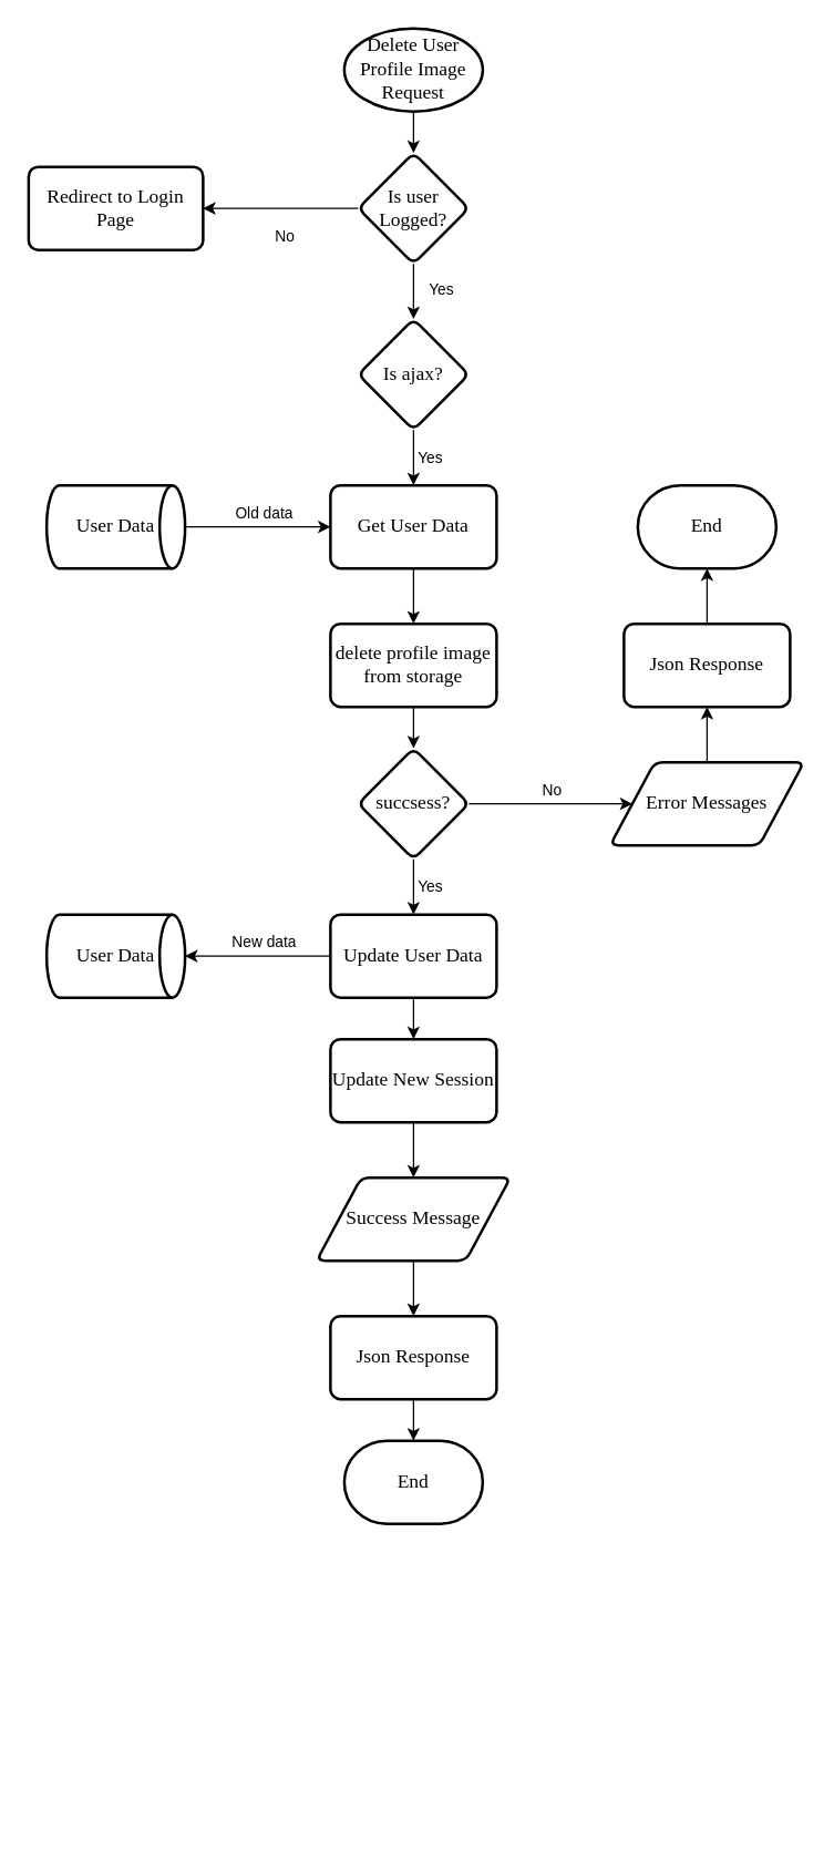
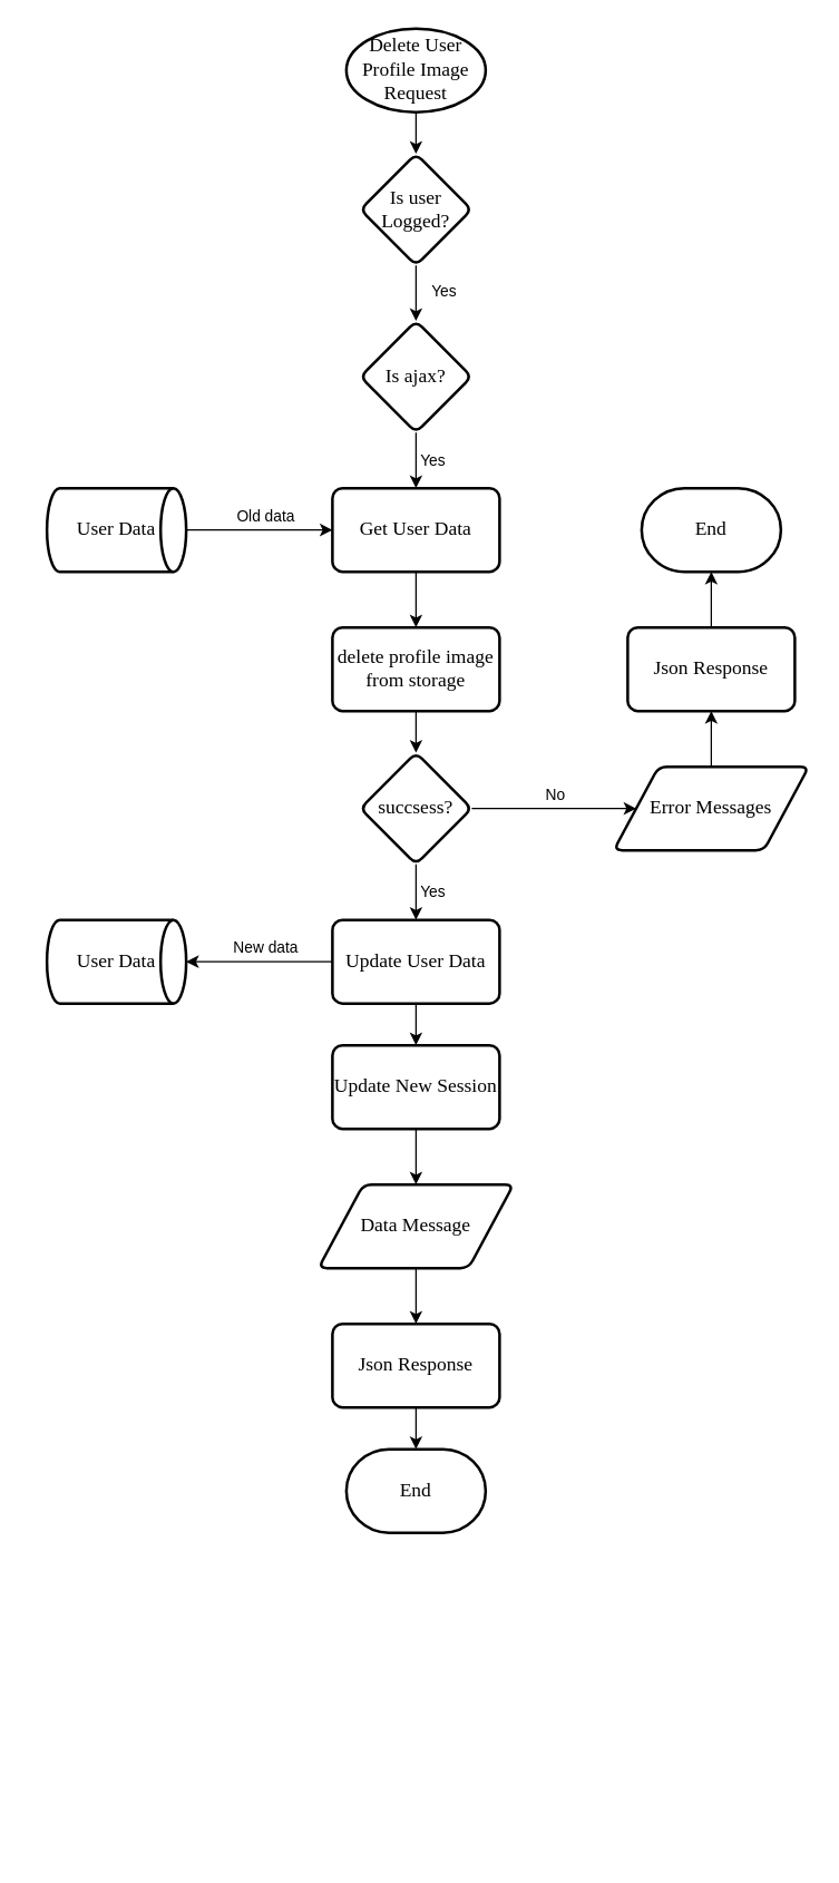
- <mxCell id="9" value="Redirect to Login Page" style="rounded=1;whiteSpace=wrap;html=1;absoluteArcSize=1;arcSize=14;strokeWidth=2;fontFamily=Times New Roman;fontSize=14;" parent="1" vertex="1"><mxGeometry x="20" y="120" width="126" height="60" as="geometry" /></mxCell>
- <mxCell id="6" value="No" style="edgeStyle=orthogonalEdgeStyle;rounded=0;orthogonalLoop=1;jettySize=auto;html=1;" parent="1" source="8" target="9" edge="1"><mxGeometry x="-0.061" y="20" relative="1" as="geometry"><mxPoint as="offset" /></mxGeometry></mxCell>
- <mxCell id="32" value="Success Message" style="shape=parallelogram;html=1;strokeWidth=2;perimeter=parallelogramPerimeter;whiteSpace=wrap;rounded=1;arcSize=12;size=0.23;fontFamily=Times New Roman;fontSize=14;" parent="1" vertex="1"><mxGeometry x="228" y="850" width="140" height="60" as="geometry" /></mxCell>
+ <mxCell id="32" value="Data Message" style="shape=parallelogram;html=1;strokeWidth=2;perimeter=parallelogramPerimeter;whiteSpace=wrap;rounded=1;arcSize=12;size=0.23;fontFamily=Times New Roman;fontSize=14;" parent="1" vertex="1"><mxGeometry x="228" y="850" width="140" height="60" as="geometry" /></mxCell>
